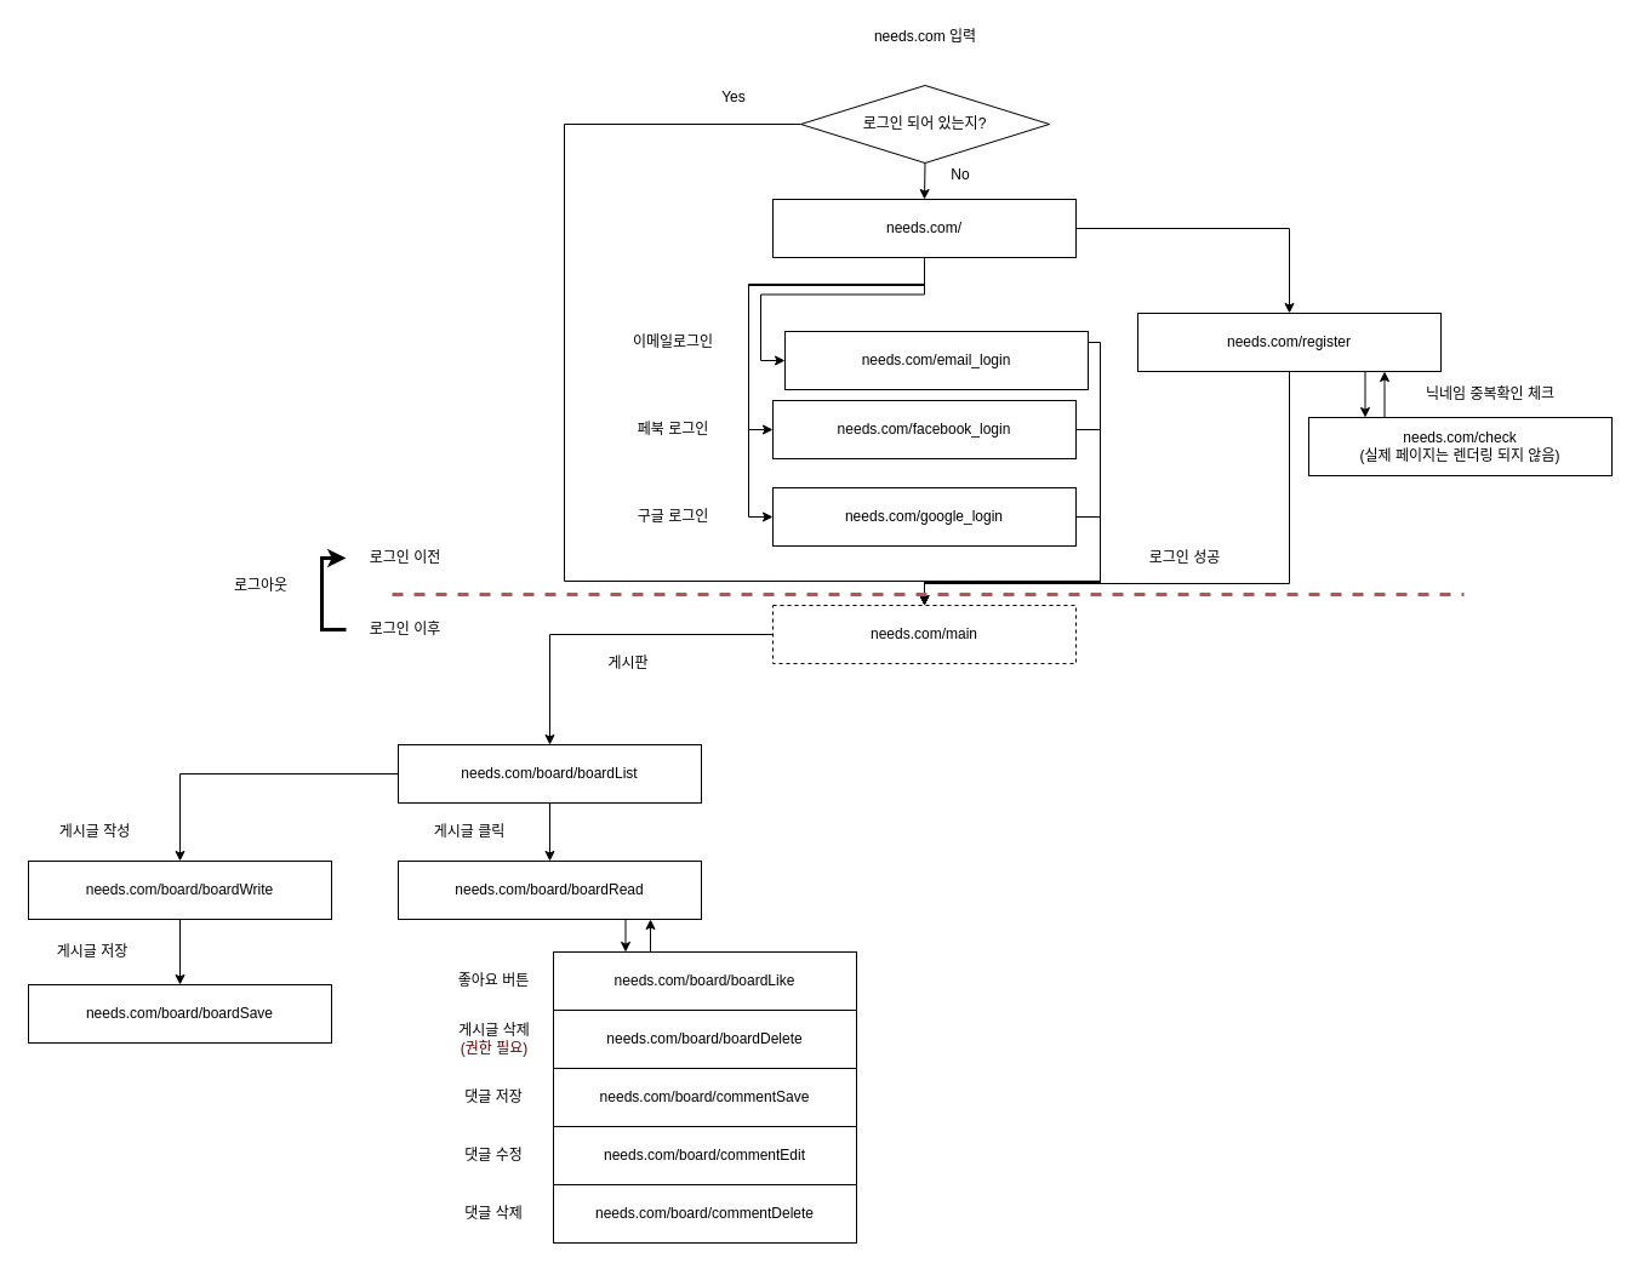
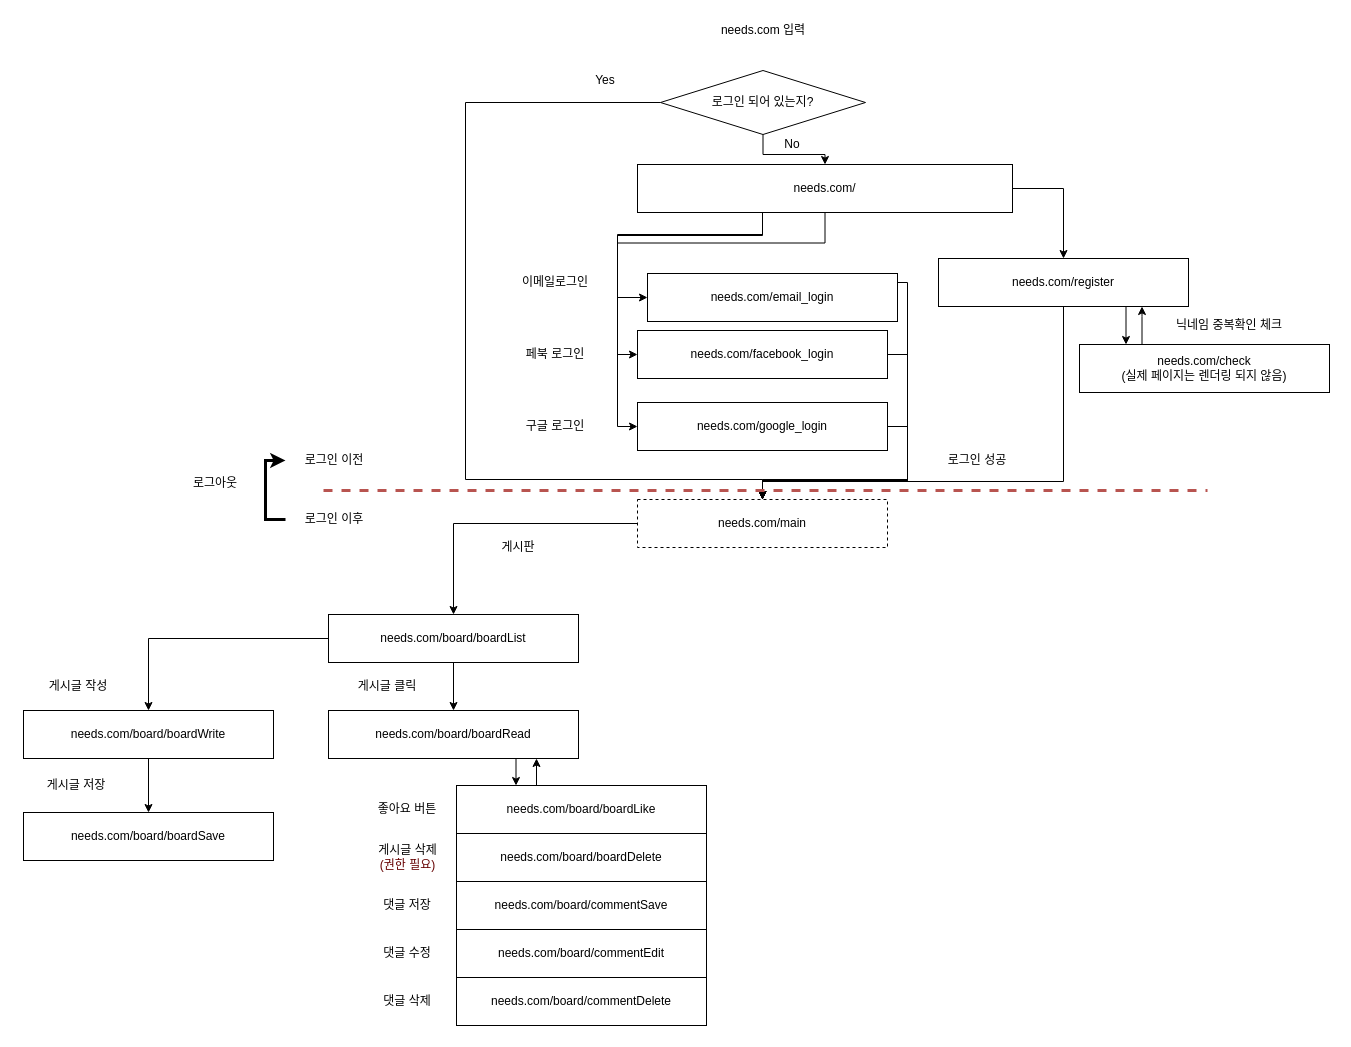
- <mxCell id="6" value="needs.com/" style="rounded=0;whiteSpace=wrap;html=1;" vertex="1" parent="1"><mxGeometry x="637" y="164" width="250" height="48" as="geometry" /></mxCell>
+ <mxCell id="6" value="needs.com/" style="rounded=0;whiteSpace=wrap;html=1;" vertex="1" parent="1"><mxGeometry x="637" y="164" width="375" height="48" as="geometry" /></mxCell>
